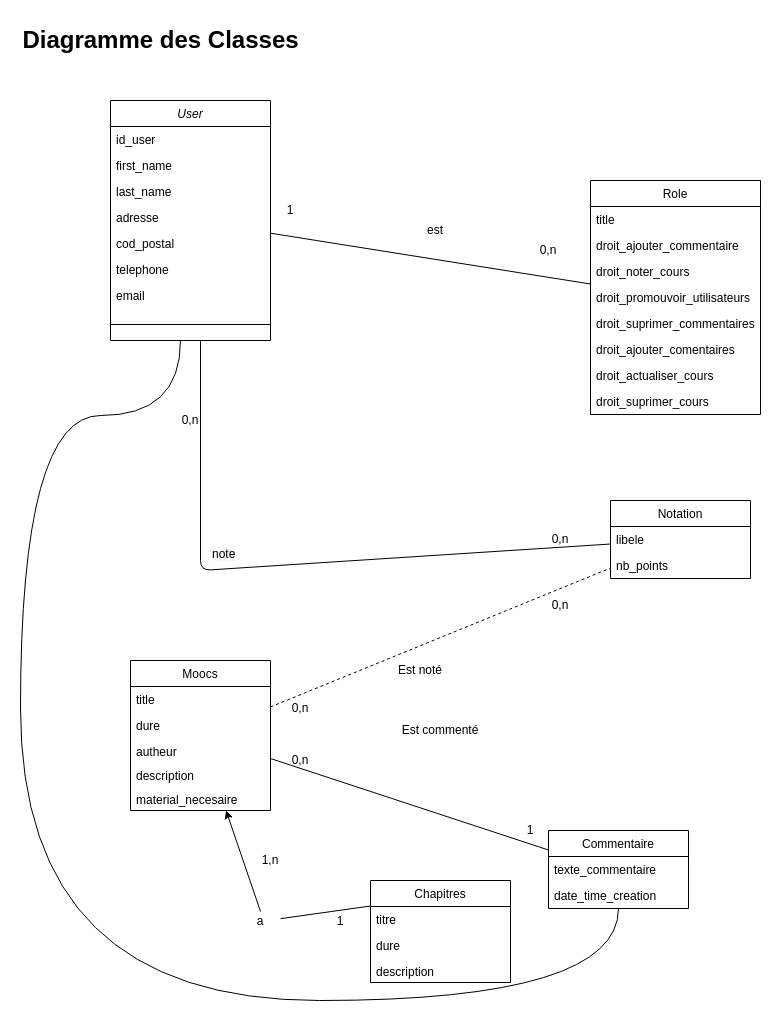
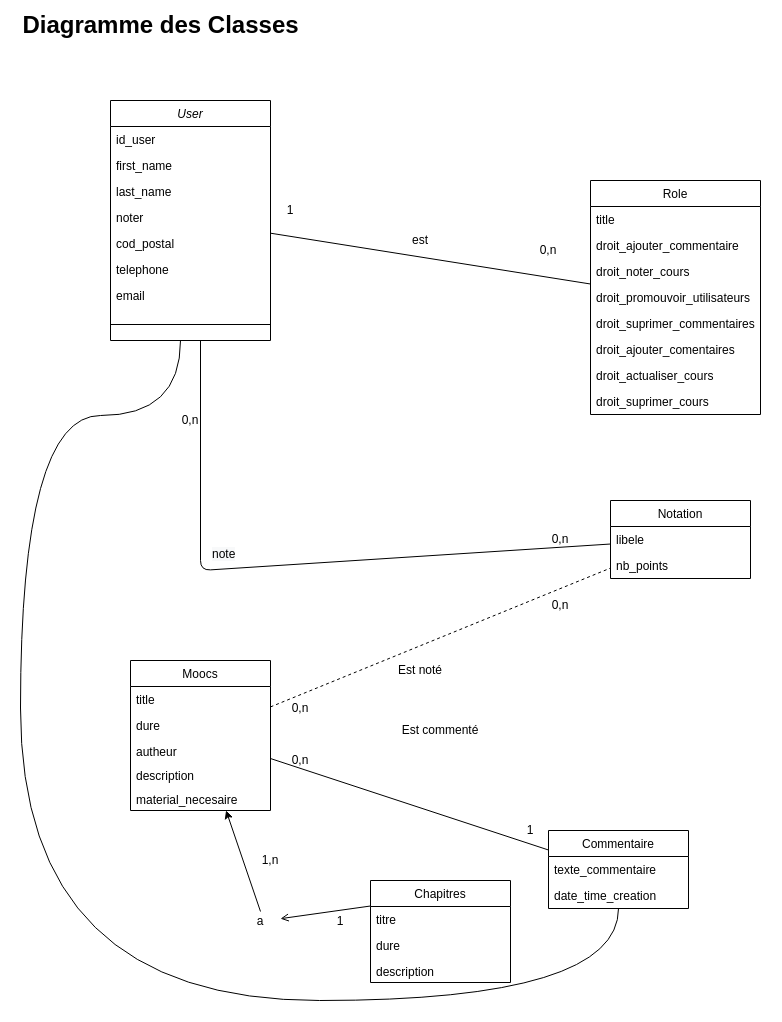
- <mxCell id="57" value="Diagramme des Classes" style="text;strokeColor=none;fillColor=none;html=1;fontSize=24;fontStyle=1;verticalAlign=middle;align=center;" parent="1" vertex="1"><mxGeometry width="280" height="40" as="geometry" x="20" y="20" /></mxCell>
+ <mxCell id="57" value="Diagramme des Classes" style="text;strokeColor=none;fillColor=none;html=1;fontSize=24;fontStyle=1;verticalAlign=middle;align=center;" parent="1" vertex="1"><mxGeometry x="20" y="5" width="280" height="40" as="geometry" /></mxCell>
- <mxCell id="7" value="adresse" style="text;align=left;verticalAlign=top;spacingLeft=4;spacingRight=4;overflow=hidden;rotatable=0;points=[[0,0.5],[1,0.5]];portConstraint=eastwest;rounded=0;shadow=0;html=0;" parent="3" vertex="1"><mxGeometry y="104" width="160" height="26" as="geometry" /></mxCell>
+ <mxCell id="7" value="noter" style="text;align=left;verticalAlign=top;spacingLeft=4;spacingRight=4;overflow=hidden;rotatable=0;points=[[0,0.5],[1,0.5]];portConstraint=eastwest;rounded=0;shadow=0;html=0;" parent="3" vertex="1"><mxGeometry y="104" width="160" height="26" as="geometry" /></mxCell>
- <mxCell id="49" value="est" style="text;html=1;strokeColor=none;fillColor=none;align=center;verticalAlign=middle;whiteSpace=wrap;rounded=0;" parent="1" vertex="1"><mxGeometry x="395" y="220" width="80" height="20" as="geometry" /></mxCell>
+ <mxCell id="49" value="est" style="text;html=1;strokeColor=none;fillColor=none;align=center;verticalAlign=middle;whiteSpace=wrap;rounded=0;" parent="1" vertex="1"><mxGeometry x="380" y="230" width="80" height="20" as="geometry" /></mxCell>
- <mxCell id="58" value="" style="endArrow=none;html=1;exitX=0;exitY=0.25;exitDx=0;exitDy=0;" parent="1" source="50" target="2" edge="1"><mxGeometry width="50" height="50" relative="1" as="geometry"><mxPoint x="300" y="1037" as="sourcePoint" /><mxPoint x="224.834" y="810" as="targetPoint" /></mxGeometry></mxCell>
+ <mxCell id="58" value="" style="endArrow=open;html=1;exitX=0;exitY=0.25;exitDx=0;exitDy=0;" parent="1" source="50" target="2" edge="1"><mxGeometry width="50" height="50" relative="1" as="geometry"><mxPoint x="300" y="1037" as="sourcePoint" /><mxPoint x="224.834" y="810" as="targetPoint" /></mxGeometry></mxCell>
